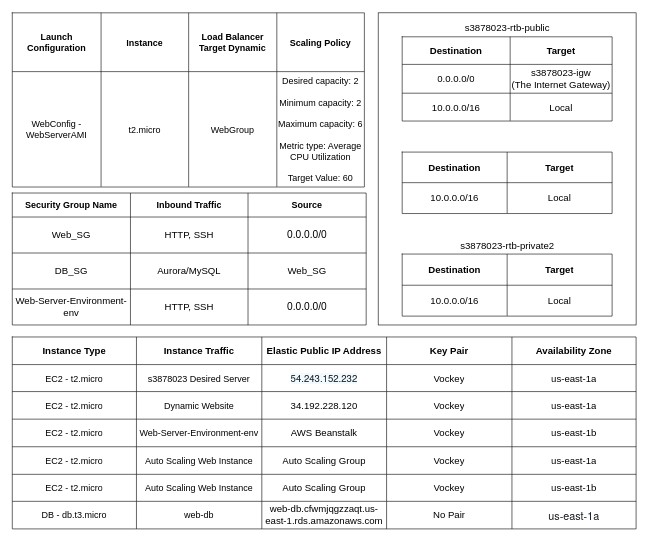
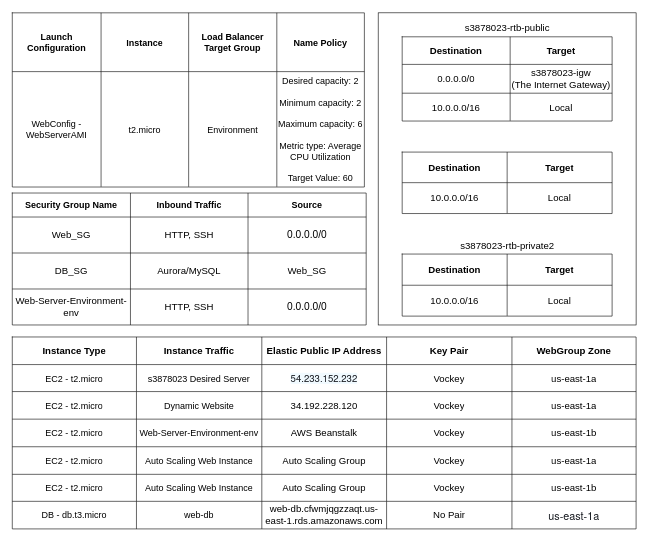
- <mxCell id="6" value="&lt;font style=&quot;font-size: 15px;&quot;&gt;&lt;b&gt;Load Balancer Target Dynamic&lt;/b&gt;&lt;/font&gt;" style="shape=partialRectangle;html=1;whiteSpace=wrap;connectable=0;strokeColor=inherit;overflow=hidden;fillColor=none;top=0;left=0;bottom=0;right=0;pointerEvents=1;" parent="3" vertex="1"><mxGeometry x="294" width="147" height="98" as="geometry"><mxRectangle width="147" height="98" as="alternateBounds" /></mxGeometry></mxCell>
+ <mxCell id="6" value="&lt;font style=&quot;font-size: 15px;&quot;&gt;&lt;b&gt;Load Balancer Target Group&lt;/b&gt;&lt;/font&gt;" style="shape=partialRectangle;html=1;whiteSpace=wrap;connectable=0;strokeColor=inherit;overflow=hidden;fillColor=none;top=0;left=0;bottom=0;right=0;pointerEvents=1;" parent="3" vertex="1"><mxGeometry x="294" width="147" height="98" as="geometry"><mxRectangle width="147" height="98" as="alternateBounds" /></mxGeometry></mxCell>
- <mxCell id="7" value="&lt;b&gt;&lt;font style=&quot;font-size: 15px;&quot;&gt;Scaling Policy&lt;/font&gt;&lt;/b&gt;" style="shape=partialRectangle;html=1;whiteSpace=wrap;connectable=0;strokeColor=inherit;overflow=hidden;fillColor=none;top=0;left=0;bottom=0;right=0;pointerEvents=1;" parent="3" vertex="1"><mxGeometry x="441" width="146" height="98" as="geometry"><mxRectangle width="146" height="98" as="alternateBounds" /></mxGeometry></mxCell>
+ <mxCell id="7" value="&lt;b&gt;&lt;font style=&quot;font-size: 15px;&quot;&gt;Name Policy&lt;/font&gt;&lt;/b&gt;" style="shape=partialRectangle;html=1;whiteSpace=wrap;connectable=0;strokeColor=inherit;overflow=hidden;fillColor=none;top=0;left=0;bottom=0;right=0;pointerEvents=1;" parent="3" vertex="1"><mxGeometry x="441" width="146" height="98" as="geometry"><mxRectangle width="146" height="98" as="alternateBounds" /></mxGeometry></mxCell>
- <mxCell id="11" value="&lt;font style=&quot;font-size: 15px;&quot;&gt;WebGroup&lt;/font&gt;" style="shape=partialRectangle;html=1;whiteSpace=wrap;connectable=0;strokeColor=inherit;overflow=hidden;fillColor=none;top=0;left=0;bottom=0;right=0;pointerEvents=1;" parent="8" vertex="1"><mxGeometry x="294" width="147" height="192" as="geometry"><mxRectangle width="147" height="192" as="alternateBounds" /></mxGeometry></mxCell>
+ <mxCell id="11" value="&lt;font style=&quot;font-size: 15px;&quot;&gt;Environment&lt;/font&gt;" style="shape=partialRectangle;html=1;whiteSpace=wrap;connectable=0;strokeColor=inherit;overflow=hidden;fillColor=none;top=0;left=0;bottom=0;right=0;pointerEvents=1;" parent="8" vertex="1"><mxGeometry x="294" width="147" height="192" as="geometry"><mxRectangle width="147" height="192" as="alternateBounds" /></mxGeometry></mxCell>
- <mxCell id="36" value="&lt;b&gt;&lt;font style=&quot;font-size: 16px;&quot;&gt;Availability Zone&lt;/font&gt;&lt;/b&gt;" style="shape=partialRectangle;html=1;whiteSpace=wrap;connectable=0;strokeColor=inherit;overflow=hidden;fillColor=none;top=0;left=0;bottom=0;right=0;pointerEvents=1;" parent="31" vertex="1"><mxGeometry x="833" width="207" height="46" as="geometry"><mxRectangle width="207" height="46" as="alternateBounds" /></mxGeometry></mxCell>
+ <mxCell id="36" value="&lt;b&gt;&lt;font style=&quot;font-size: 16px;&quot;&gt;WebGroup Zone&lt;/font&gt;&lt;/b&gt;" style="shape=partialRectangle;html=1;whiteSpace=wrap;connectable=0;strokeColor=inherit;overflow=hidden;fillColor=none;top=0;left=0;bottom=0;right=0;pointerEvents=1;" parent="31" vertex="1"><mxGeometry x="833" width="207" height="46" as="geometry"><mxRectangle width="207" height="46" as="alternateBounds" /></mxGeometry></mxCell>
- <mxCell id="40" value="&lt;span style=&quot;color: rgb(22, 25, 31); font-family: &amp;quot;Amazon Ember&amp;quot;, &amp;quot;Helvetica Neue&amp;quot;, Roboto, Arial, sans-serif; font-size: 16px; text-align: start; text-wrap: nowrap; background-color: rgb(241, 250, 255);&quot;&gt;54.243.152.232&lt;/span&gt;" style="shape=partialRectangle;html=1;whiteSpace=wrap;connectable=0;strokeColor=inherit;overflow=hidden;fillColor=none;top=0;left=0;bottom=0;right=0;pointerEvents=1;" parent="37" vertex="1"><mxGeometry x="416" width="208" height="45" as="geometry"><mxRectangle width="208" height="45" as="alternateBounds" /></mxGeometry></mxCell>
+ <mxCell id="40" value="&lt;span style=&quot;color: rgb(22, 25, 31); font-family: &amp;quot;Amazon Ember&amp;quot;, &amp;quot;Helvetica Neue&amp;quot;, Roboto, Arial, sans-serif; font-size: 16px; text-align: start; text-wrap: nowrap; background-color: rgb(241, 250, 255);&quot;&gt;54.233.152.232&lt;/span&gt;" style="shape=partialRectangle;html=1;whiteSpace=wrap;connectable=0;strokeColor=inherit;overflow=hidden;fillColor=none;top=0;left=0;bottom=0;right=0;pointerEvents=1;" parent="37" vertex="1"><mxGeometry x="416" width="208" height="45" as="geometry"><mxRectangle width="208" height="45" as="alternateBounds" /></mxGeometry></mxCell>
